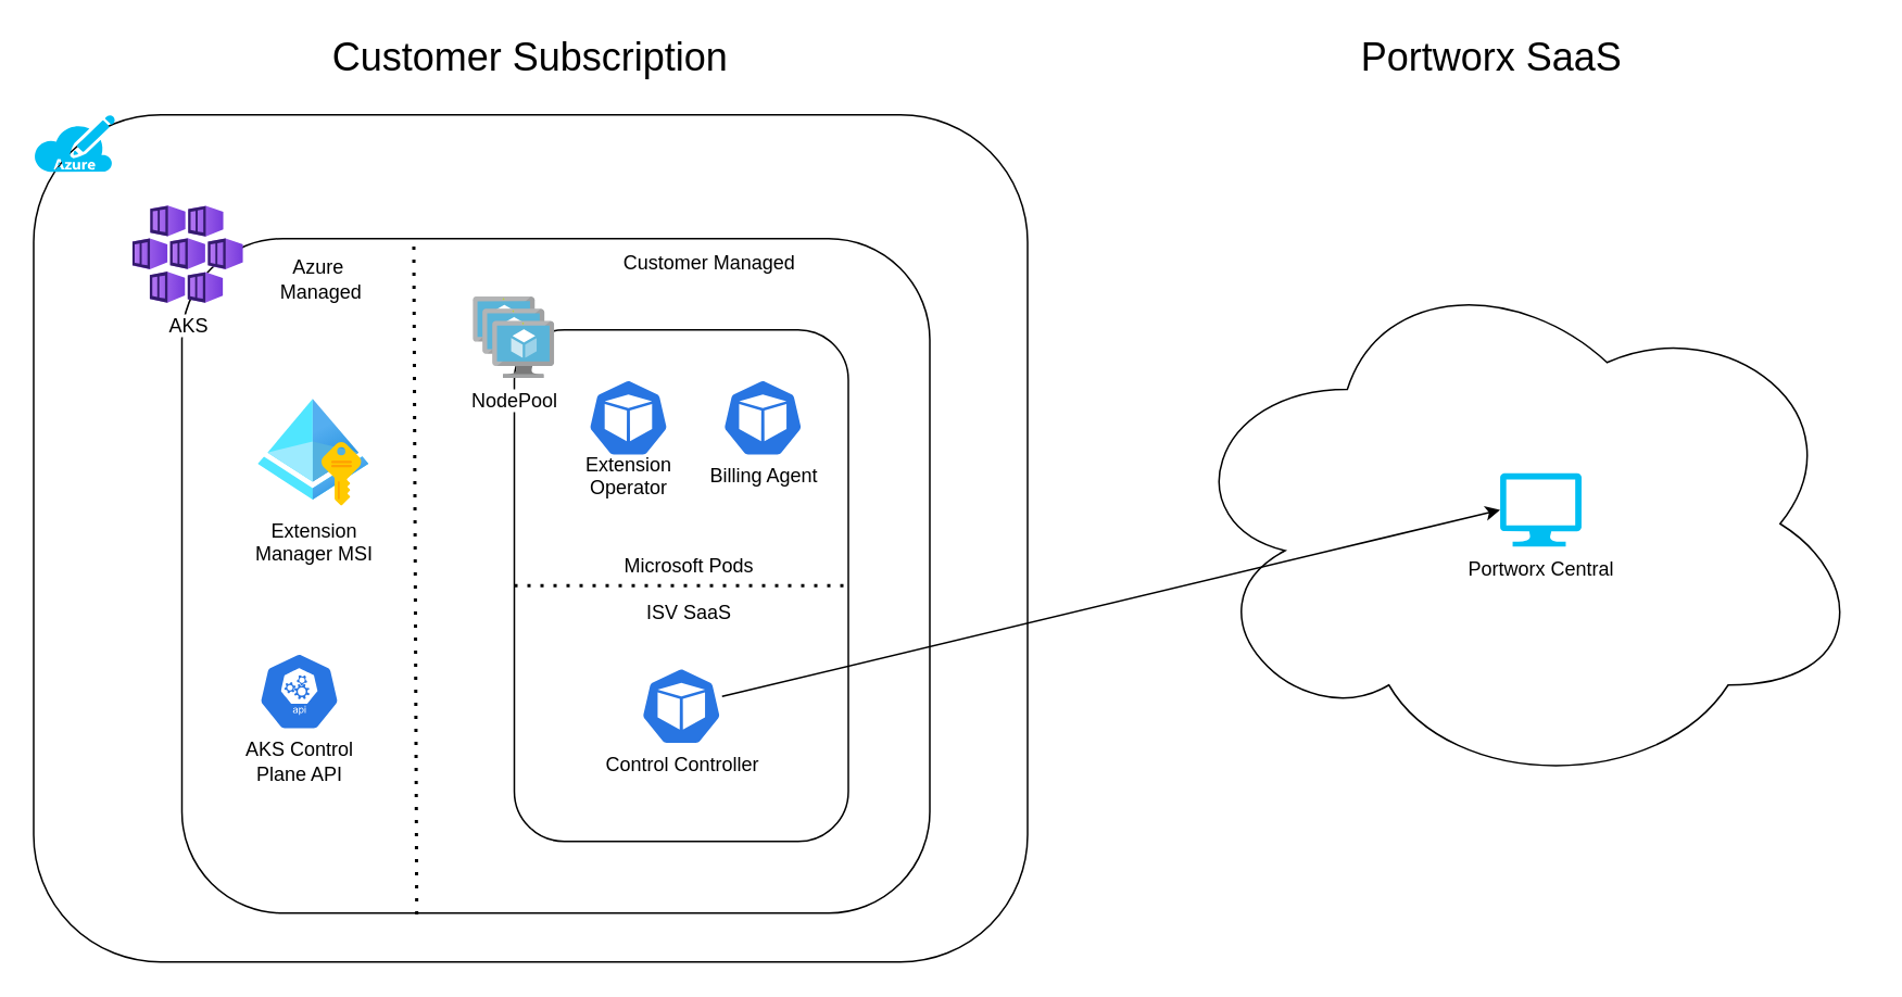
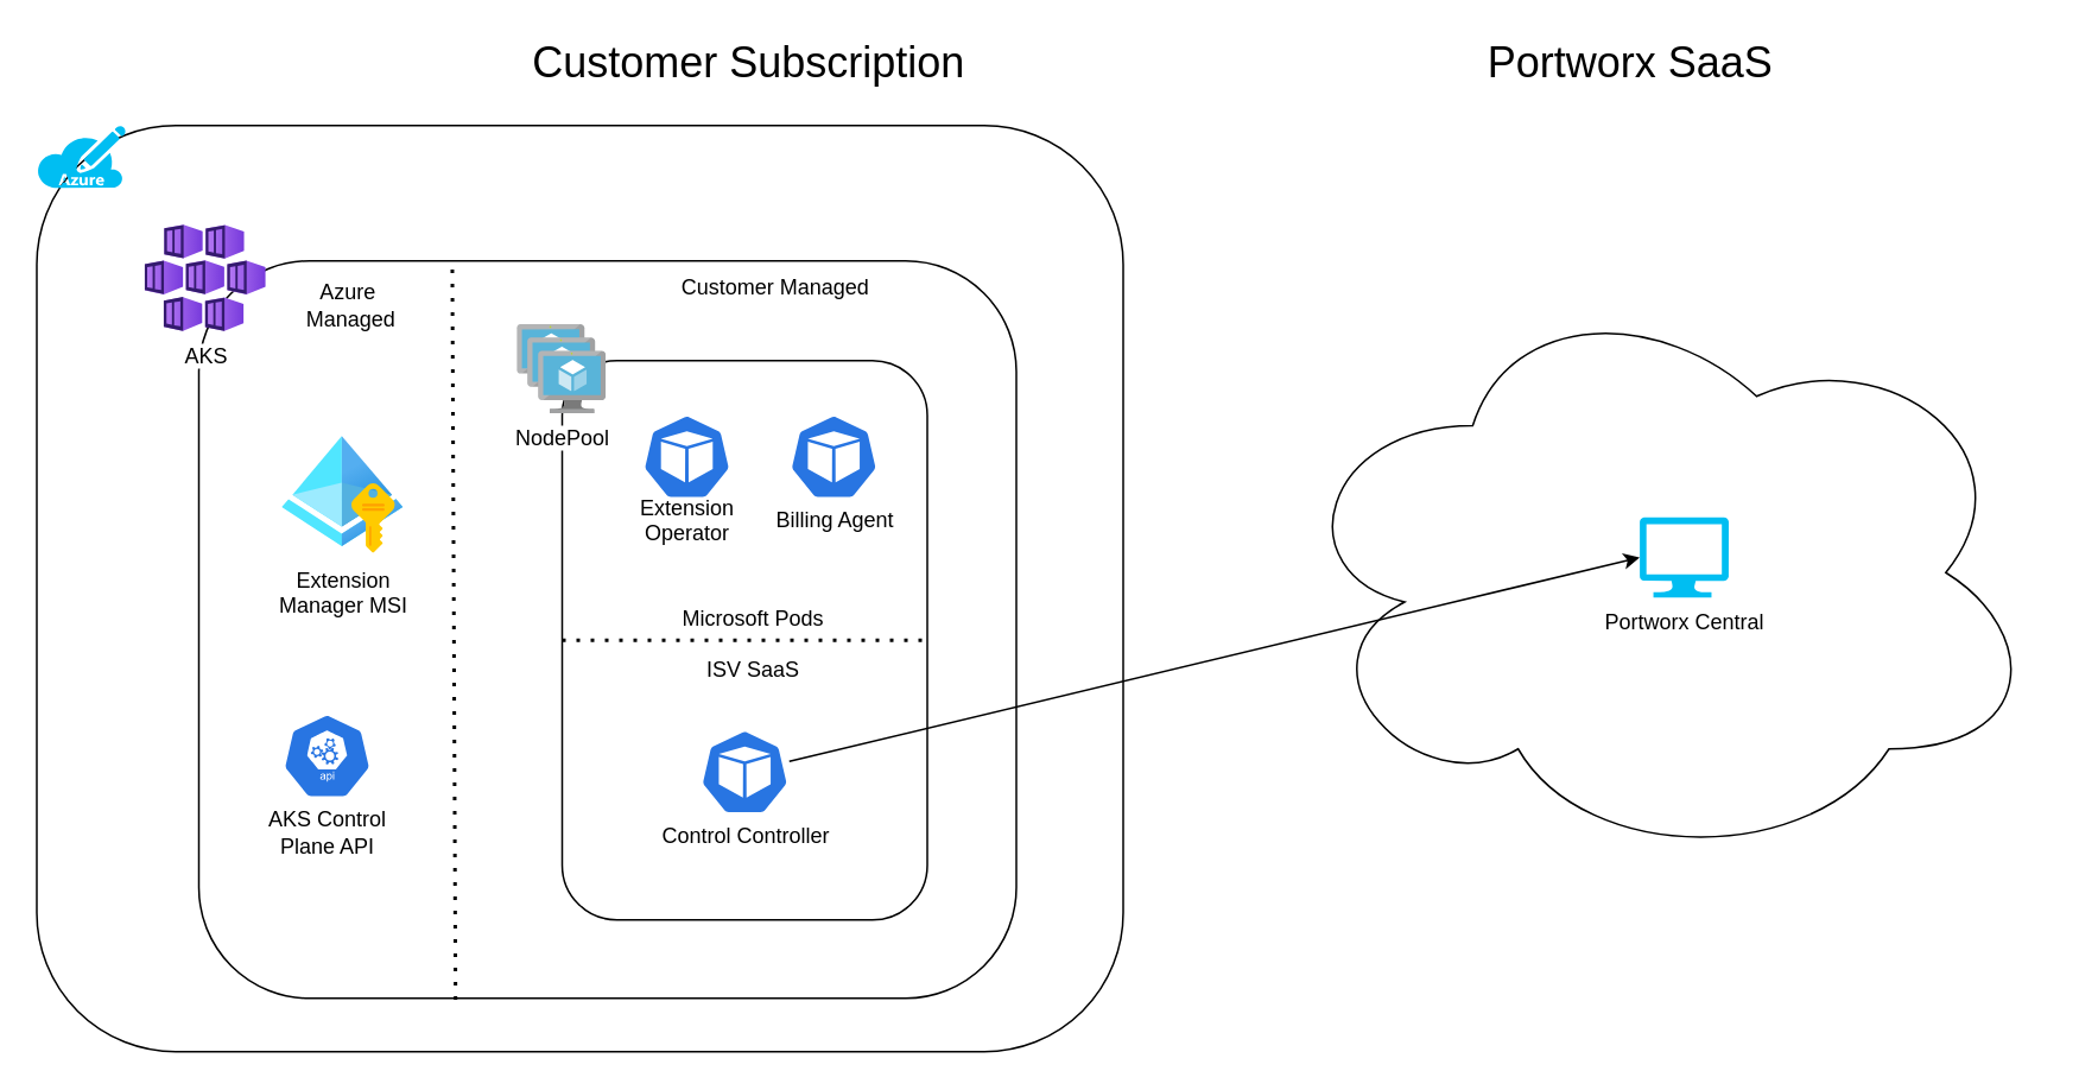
- <mxCell id="11" value="&lt;font style=&quot;font-size: 24px&quot;&gt;Customer Subscription&lt;/font&gt;" style="text;html=1;strokeColor=none;fillColor=none;align=center;verticalAlign=middle;whiteSpace=wrap;rounded=0;" vertex="1" parent="1"><mxGeometry x="95" y="20" width="460" height="30" as="geometry" /></mxCell>
+ <mxCell id="11" value="&lt;font style=&quot;font-size: 24px&quot;&gt;Customer Subscription&lt;/font&gt;" style="text;html=1;strokeColor=none;fillColor=none;align=center;verticalAlign=middle;whiteSpace=wrap;rounded=0;" vertex="1" parent="1"><mxGeometry x="190" y="20" width="460" height="30" as="geometry" /></mxCell>
